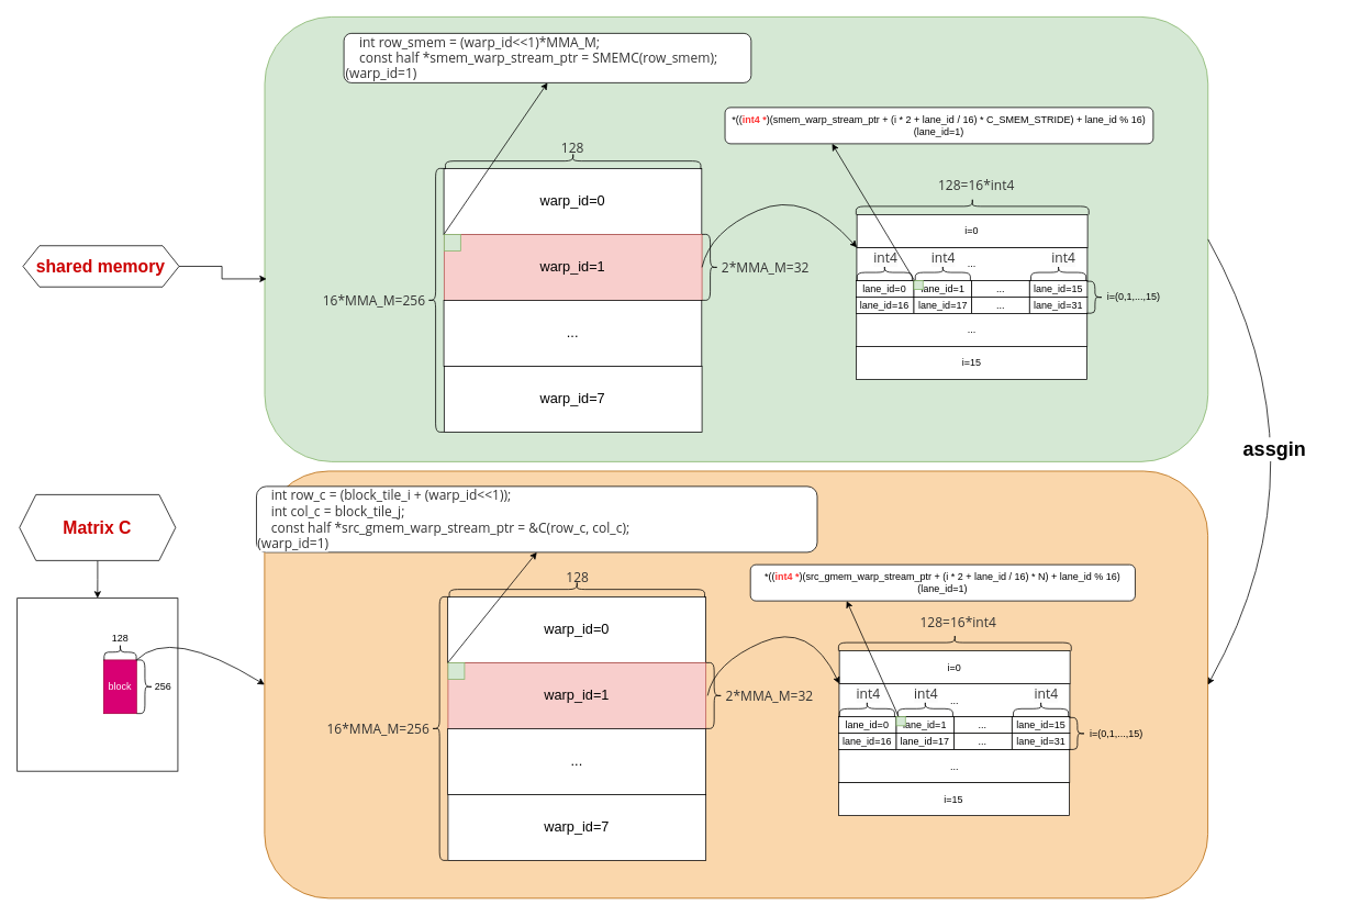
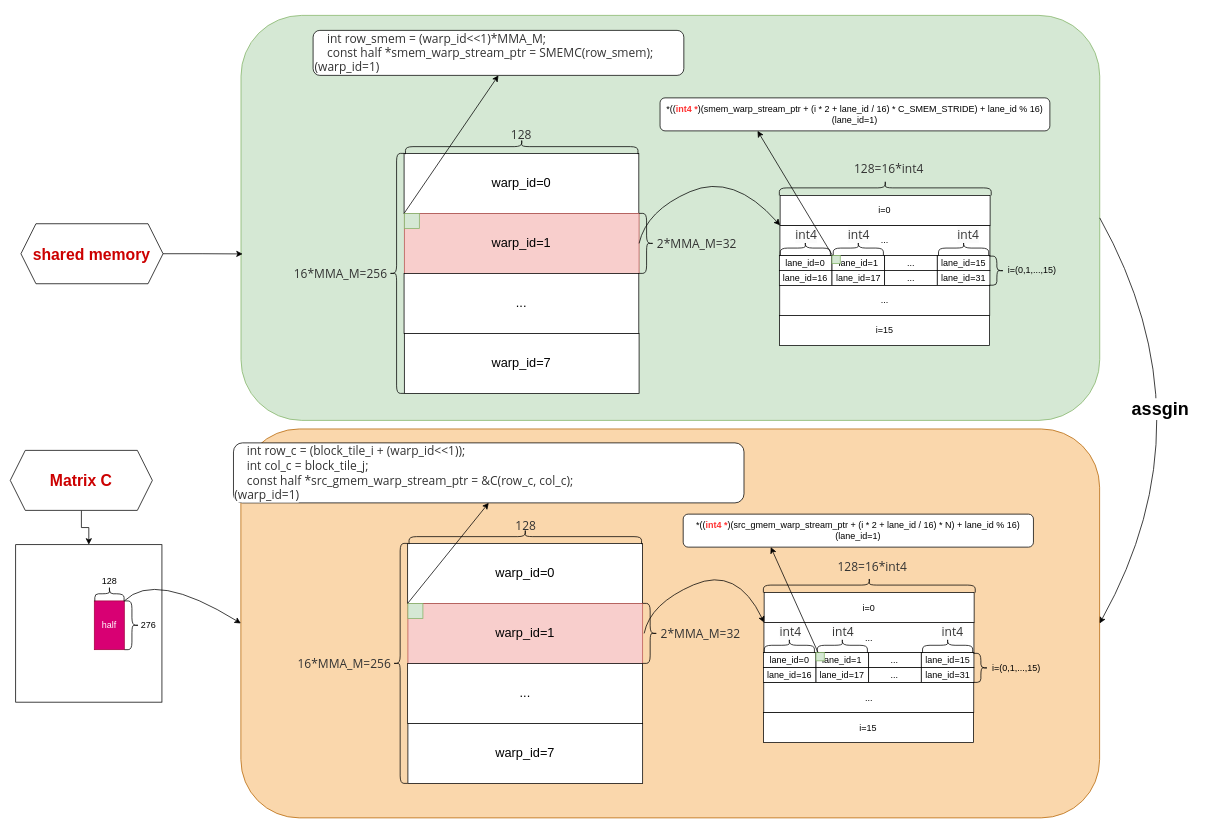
- <mxCell id="56" value="&lt;div&gt;&lt;font color=&quot;#cc0000&quot; style=&quot;font-size: 21px;&quot;&gt;&lt;b&gt;shared memory&lt;/b&gt;&lt;/font&gt;&lt;/div&gt;" style="shape=hexagon;perimeter=hexagonPerimeter2;whiteSpace=wrap;html=1;fixedSize=1;" parent="1" vertex="1"><mxGeometry x="27.1" y="297.82" width="189.45" height="50" as="geometry" /></mxCell>
+ <mxCell id="56" value="&lt;div&gt;&lt;font color=&quot;#cc0000&quot; style=&quot;font-size: 21px;&quot;&gt;&lt;b&gt;shared memory&lt;/b&gt;&lt;/font&gt;&lt;/div&gt;" style="shape=hexagon;perimeter=hexagonPerimeter2;whiteSpace=wrap;html=1;fixedSize=1;" parent="1" vertex="1"><mxGeometry x="27.1" y="297.82" width="189.45" height="80" as="geometry" /></mxCell>
- <mxCell id="89" value="&lt;div&gt;&lt;font color=&quot;#cc0000&quot; style=&quot;font-size: 21px;&quot;&gt;&lt;b&gt;Matrix C&lt;/b&gt;&lt;/font&gt;&lt;/div&gt;" style="shape=hexagon;perimeter=hexagonPerimeter2;whiteSpace=wrap;html=1;fixedSize=1;" parent="1" vertex="1"><mxGeometry x="22.85" y="600" width="189.45" height="80" as="geometry" /></mxCell>
+ <mxCell id="89" value="&lt;div&gt;&lt;font color=&quot;#cc0000&quot; style=&quot;font-size: 21px;&quot;&gt;&lt;b&gt;Matrix C&lt;/b&gt;&lt;/font&gt;&lt;/div&gt;" style="shape=hexagon;perimeter=hexagonPerimeter2;whiteSpace=wrap;html=1;fixedSize=1;" parent="1" vertex="1"><mxGeometry x="12.85" y="600" width="189.45" height="80" as="geometry" /></mxCell>
- <mxCell id="40" value="block" style="rounded=0;whiteSpace=wrap;html=1;fillColor=#d80073;fontColor=#ffffff;strokeColor=#A50040;" parent="1" vertex="1"><mxGeometry x="124.92" y="800.72" width="40" height="65" as="geometry" /></mxCell>
+ <mxCell id="40" value="half" style="rounded=0;whiteSpace=wrap;html=1;fillColor=#d80073;fontColor=#ffffff;strokeColor=#A50040;" parent="1" vertex="1"><mxGeometry x="124.92" y="800.72" width="40" height="65" as="geometry" /></mxCell>
- <mxCell id="53" value="256" style="text;html=1;align=center;verticalAlign=middle;resizable=0;points=[];autosize=1;strokeColor=none;fillColor=none;" parent="1" vertex="1"><mxGeometry x="176.55" y="818.22" width="40" height="30" as="geometry" /></mxCell>
+ <mxCell id="53" value="276" style="text;html=1;align=center;verticalAlign=middle;resizable=0;points=[];autosize=1;strokeColor=none;fillColor=none;" parent="1" vertex="1"><mxGeometry x="176.55" y="818.22" width="40" height="30" as="geometry" /></mxCell>
